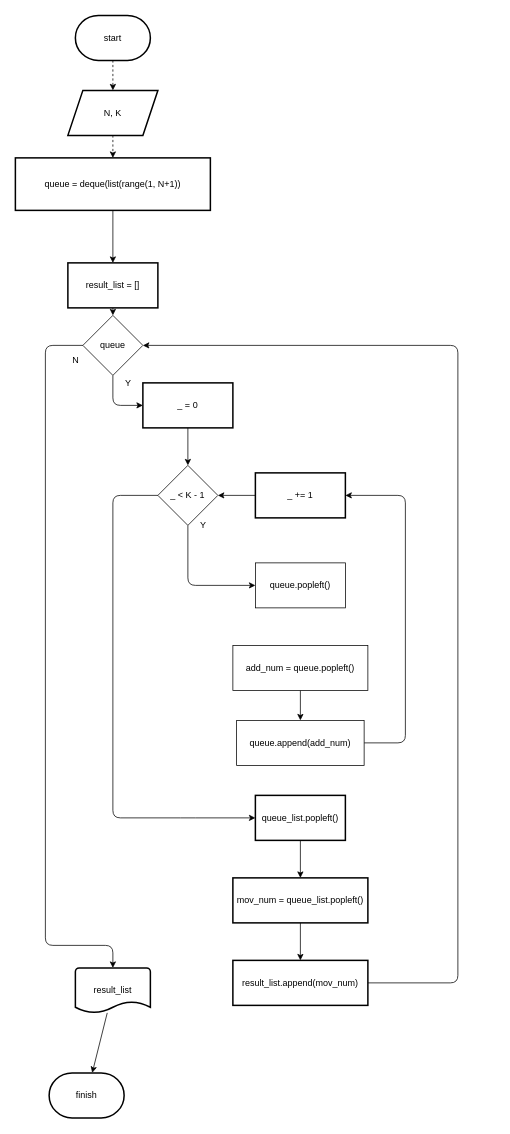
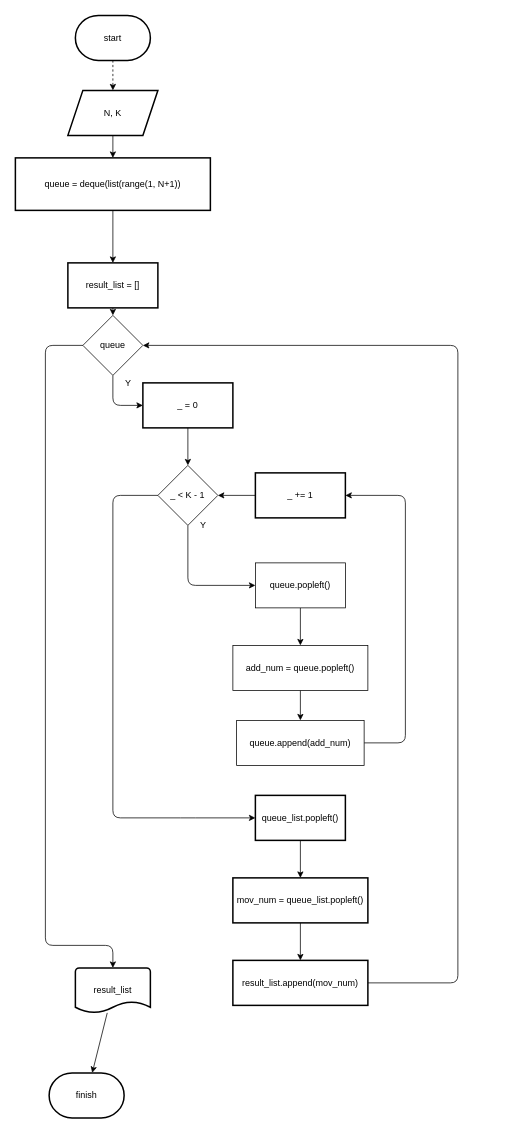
- <mxCell id="4" value="" style="edgeStyle=none;html=1;dashed=1;" parent="1" source="5" target="7" edge="1"><mxGeometry relative="1" as="geometry" /></mxCell>
+ <mxCell id="4" value="" style="edgeStyle=none;html=1;" parent="1" source="5" target="7" edge="1"><mxGeometry relative="1" as="geometry" /></mxCell>
- <mxCell id="38" value="N" style="text;html=1;align=center;verticalAlign=middle;resizable=0;points=[];autosize=1;strokeColor=none;fillColor=none;" parent="1" vertex="1"><mxGeometry x="90" y="470" width="20" height="20" as="geometry" /></mxCell>
+ <mxCell id="21" value="" style="edgeStyle=none;html=1;" parent="1" source="22" target="24" edge="1"><mxGeometry relative="1" as="geometry" /></mxCell>
